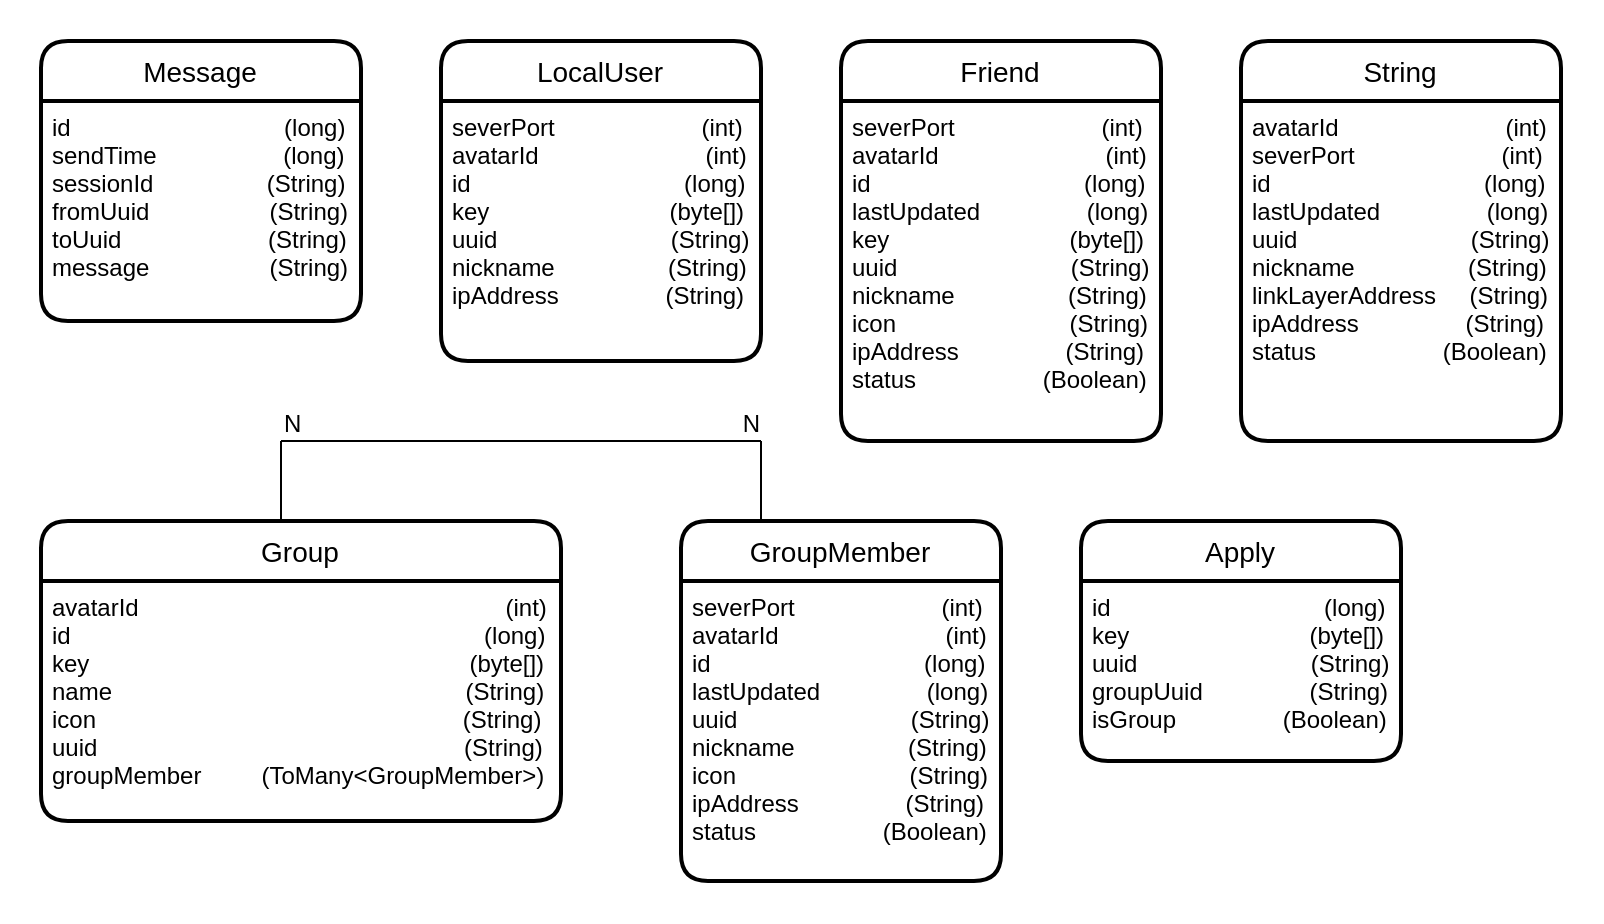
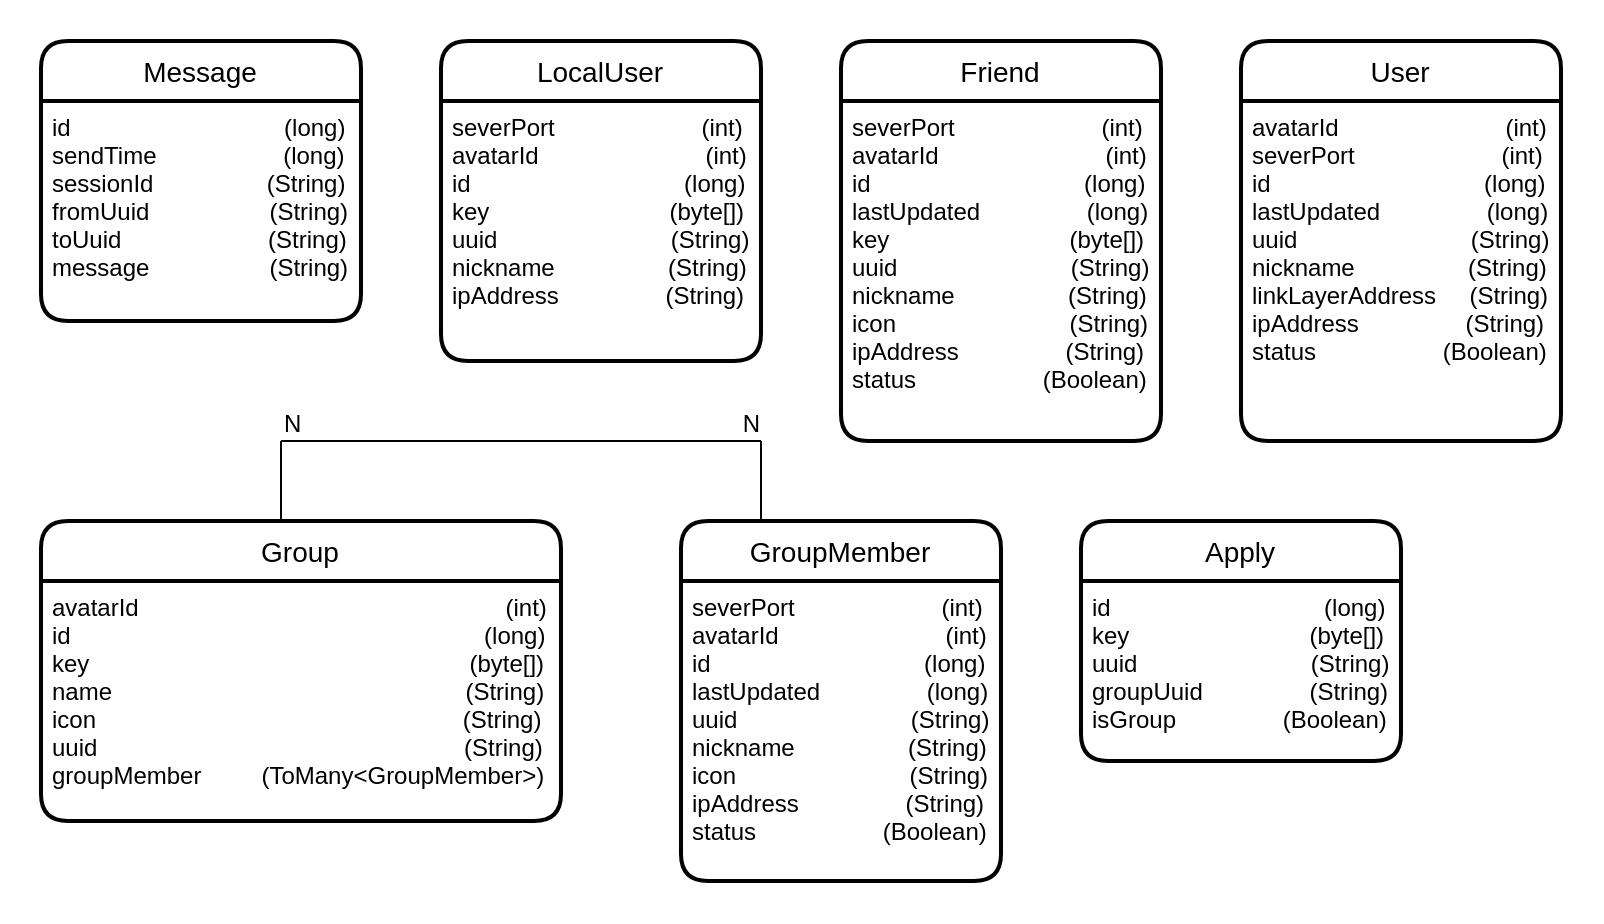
- <mxCell id="10" value="String" style="swimlane;childLayout=stackLayout;horizontal=1;startSize=30;horizontalStack=0;rounded=1;fontSize=14;fontStyle=0;strokeWidth=2;resizeParent=0;resizeLast=1;shadow=0;dashed=0;align=center;" vertex="1" parent="1"><mxGeometry x="620" y="20" width="160" height="200" as="geometry" /></mxCell>
+ <mxCell id="10" value="User" style="swimlane;childLayout=stackLayout;horizontal=1;startSize=30;horizontalStack=0;rounded=1;fontSize=14;fontStyle=0;strokeWidth=2;resizeParent=0;resizeLast=1;shadow=0;dashed=0;align=center;" vertex="1" parent="1"><mxGeometry x="620" y="20" width="160" height="200" as="geometry" /></mxCell>
